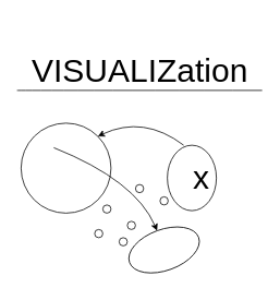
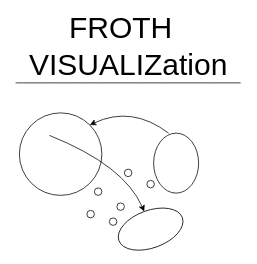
+ <mxCell id="2" value="&lt;font style=&quot;font-size: 40px&quot;&gt;FROTH&lt;/font&gt;" style="text;html=1;align=center;verticalAlign=middle;resizable=0;points=[];autosize=1;strokeColor=none;fillColor=none;" vertex="1" parent="1"><mxGeometry x="85" y="20" width="150" height="30" as="geometry" /></mxCell>
- <mxCell id="13" value="x" style="text;html=1;align=center;verticalAlign=middle;resizable=0;points=[];autosize=1;strokeColor=none;fillColor=none;fontSize=40;" vertex="1" parent="1"><mxGeometry x="225" y="190" width="40" height="50" as="geometry" /></mxCell>
